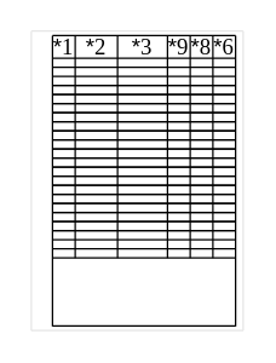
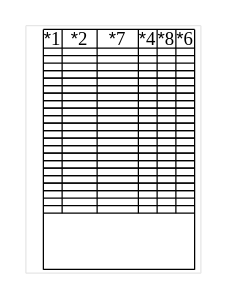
- <mxCell id="17" value="&lt;font style=&quot;font-size: 15px&quot; face=&quot;Helvetica&quot;&gt;*&lt;/font&gt;3" style="text;html=1;strokeColor=none;fillColor=none;align=center;verticalAlign=middle;whiteSpace=wrap;rounded=0;fontFamily=Verdana;fontSize=15;" parent="1" vertex="1"><mxGeometry x="78" y="25" width="31" height="10" as="geometry" /></mxCell>
+ <mxCell id="17" value="&lt;font style=&quot;font-size: 15px&quot; face=&quot;Helvetica&quot;&gt;*&lt;/font&gt;7" style="text;html=1;strokeColor=none;fillColor=none;align=center;verticalAlign=middle;whiteSpace=wrap;rounded=0;fontFamily=Verdana;fontSize=15;" parent="1" vertex="1"><mxGeometry x="78" y="25" width="31" height="10" as="geometry" /></mxCell>
- <mxCell id="21" value="&lt;font face=&quot;Helvetica&quot; style=&quot;font-size: 15px&quot;&gt;*&lt;/font&gt;&lt;font style=&quot;font-size: 15px&quot;&gt;9&lt;/font&gt;" style="text;html=1;strokeColor=none;fillColor=none;align=center;verticalAlign=middle;whiteSpace=wrap;rounded=0;fontFamily=Verdana;fontSize=15;" parent="1" vertex="1"><mxGeometry x="111" y="25" width="13" height="10" as="geometry" /></mxCell>
+ <mxCell id="21" value="&lt;font face=&quot;Helvetica&quot; style=&quot;font-size: 15px&quot;&gt;*&lt;/font&gt;&lt;font style=&quot;font-size: 15px&quot;&gt;4&lt;/font&gt;" style="text;html=1;strokeColor=none;fillColor=none;align=center;verticalAlign=middle;whiteSpace=wrap;rounded=0;fontFamily=Verdana;fontSize=15;" parent="1" vertex="1"><mxGeometry x="111" y="25" width="13" height="10" as="geometry" /></mxCell>
